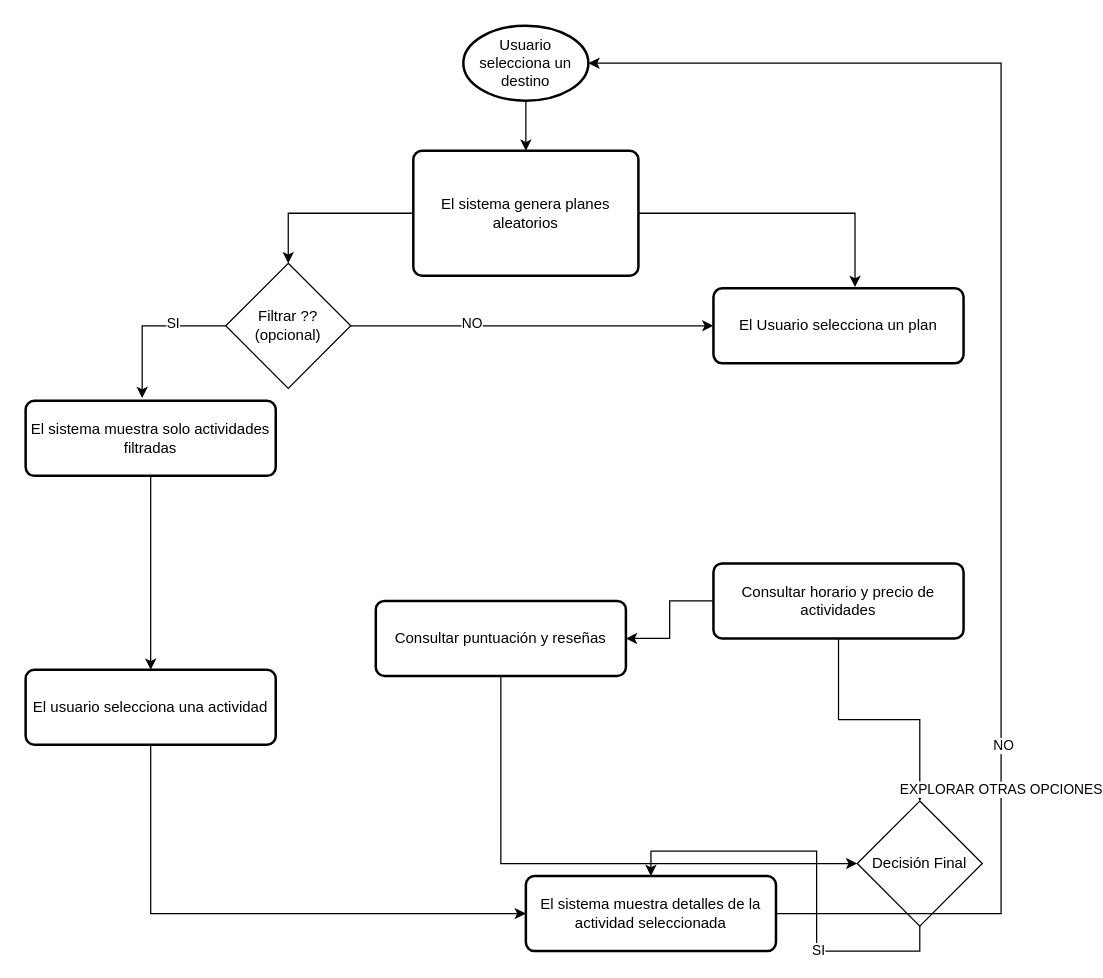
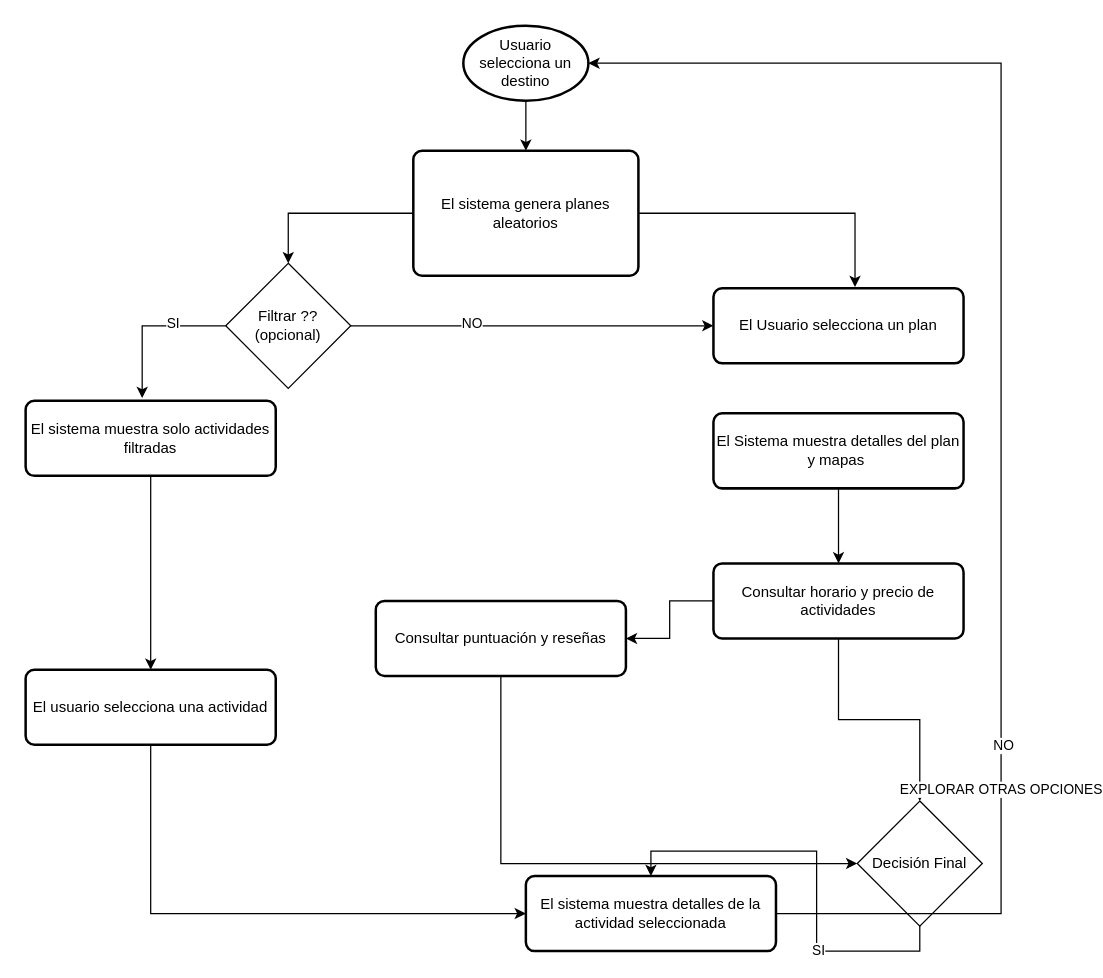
+ <mxCell id="12" value="El Sistema muestra detalles del plan y mapas&amp;nbsp;" style="rounded=1;whiteSpace=wrap;html=1;absoluteArcSize=1;arcSize=14;strokeWidth=2;" vertex="1" parent="1"><mxGeometry x="570" y="330" width="200" height="60" as="geometry" /></mxCell>
+ <mxCell id="11" style="edgeStyle=orthogonalEdgeStyle;rounded=0;orthogonalLoop=1;jettySize=auto;html=1;exitX=0.5;exitY=1;exitDx=0;exitDy=0;entryX=0.5;entryY=0;entryDx=0;entryDy=0;" edge="1" parent="1" source="12" target="15"><mxGeometry relative="1" as="geometry" /></mxCell>
